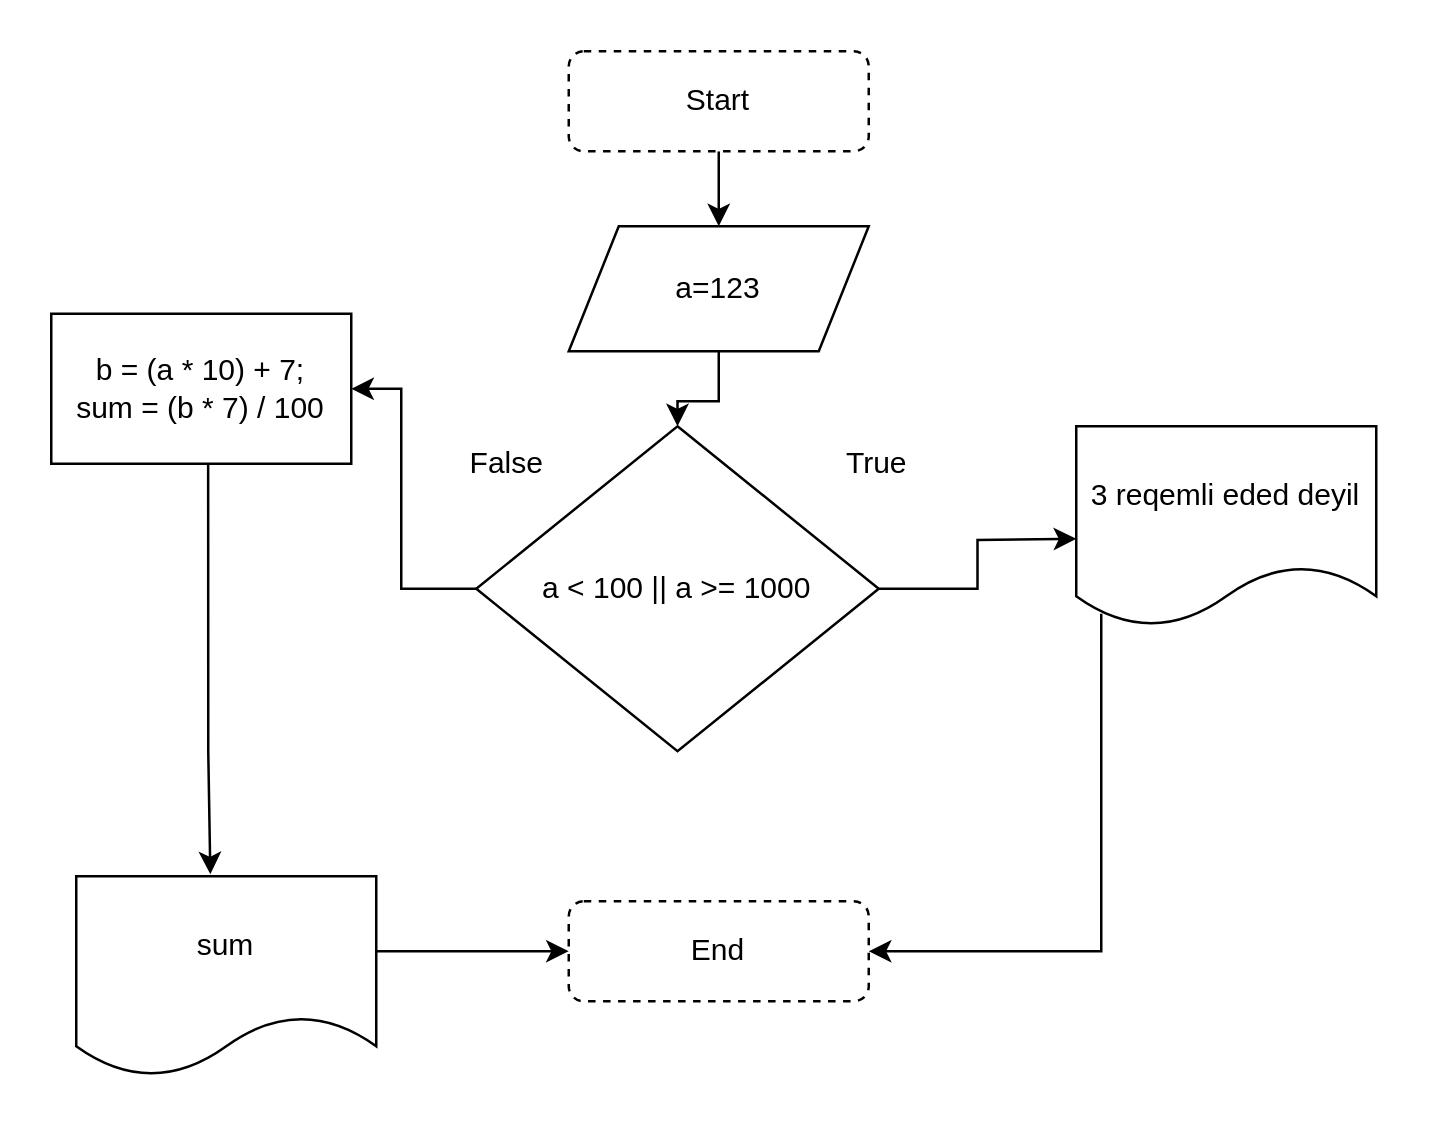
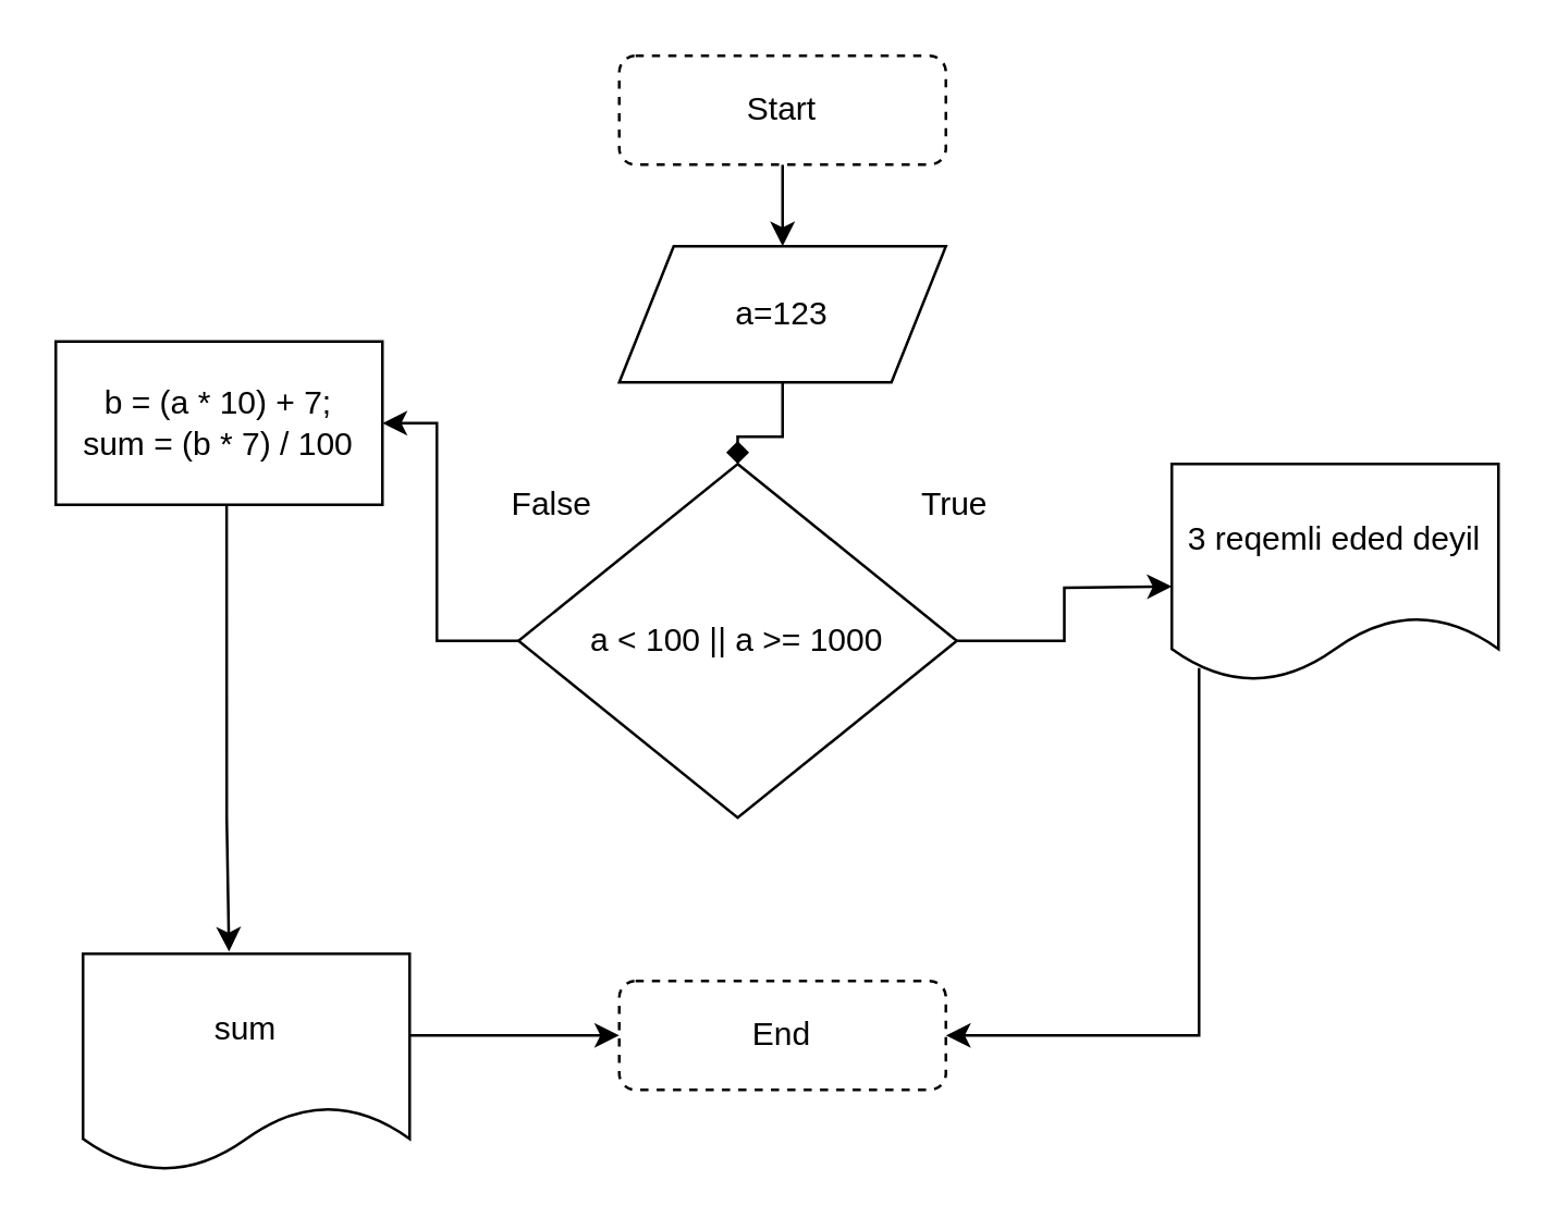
- <mxCell id="5" style="edgeStyle=orthogonalEdgeStyle;rounded=0;orthogonalLoop=1;jettySize=auto;html=1;entryX=0.5;entryY=0;entryDx=0;entryDy=0;" parent="1" source="6" target="9" edge="1"><mxGeometry relative="1" as="geometry"><mxPoint x="287" y="170" as="targetPoint" /></mxGeometry></mxCell>
+ <mxCell id="5" style="edgeStyle=orthogonalEdgeStyle;rounded=0;orthogonalLoop=1;jettySize=auto;html=1;entryX=0.5;entryY=0;entryDx=0;entryDy=0;endArrow=diamond;" parent="1" source="6" target="9" edge="1"><mxGeometry relative="1" as="geometry"><mxPoint x="287" y="170" as="targetPoint" /></mxGeometry></mxCell>
